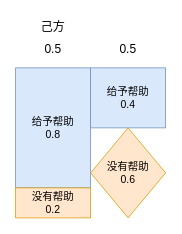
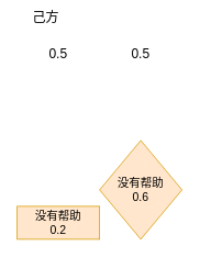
- <mxCell id="6" value="己方" style="text;html=1;strokeColor=none;fillColor=none;align=center;verticalAlign=middle;whiteSpace=wrap;rounded=0;fontSize=16;" vertex="1" parent="1"><mxGeometry x="40" y="20" width="60" height="30" as="geometry" /></mxCell>
+ <mxCell id="6" value="己方" style="text;html=1;strokeColor=none;fillColor=none;align=center;verticalAlign=middle;whiteSpace=wrap;rounded=0;fontSize=16;" vertex="1" parent="1"><mxGeometry x="25" y="5" width="60" height="30" as="geometry" /></mxCell>
- <mxCell id="4" value="给予帮助&lt;br style=&quot;font-size: 14px;&quot;&gt;0.4" style="rounded=0;whiteSpace=wrap;html=1;fillColor=#dae8fc;strokeColor=#6c8ebf;fontSize=14;" vertex="1" parent="1"><mxGeometry x="120" y="90" width="100" height="80" as="geometry" /></mxCell>
- <mxCell id="2" value="给予帮助&lt;br&gt;0.8" style="rounded=0;whiteSpace=wrap;html=1;fillColor=#dae8fc;strokeColor=#6c8ebf;fontSize=14;" vertex="1" parent="1"><mxGeometry x="20" y="90" width="100" height="160" as="geometry" /></mxCell>
